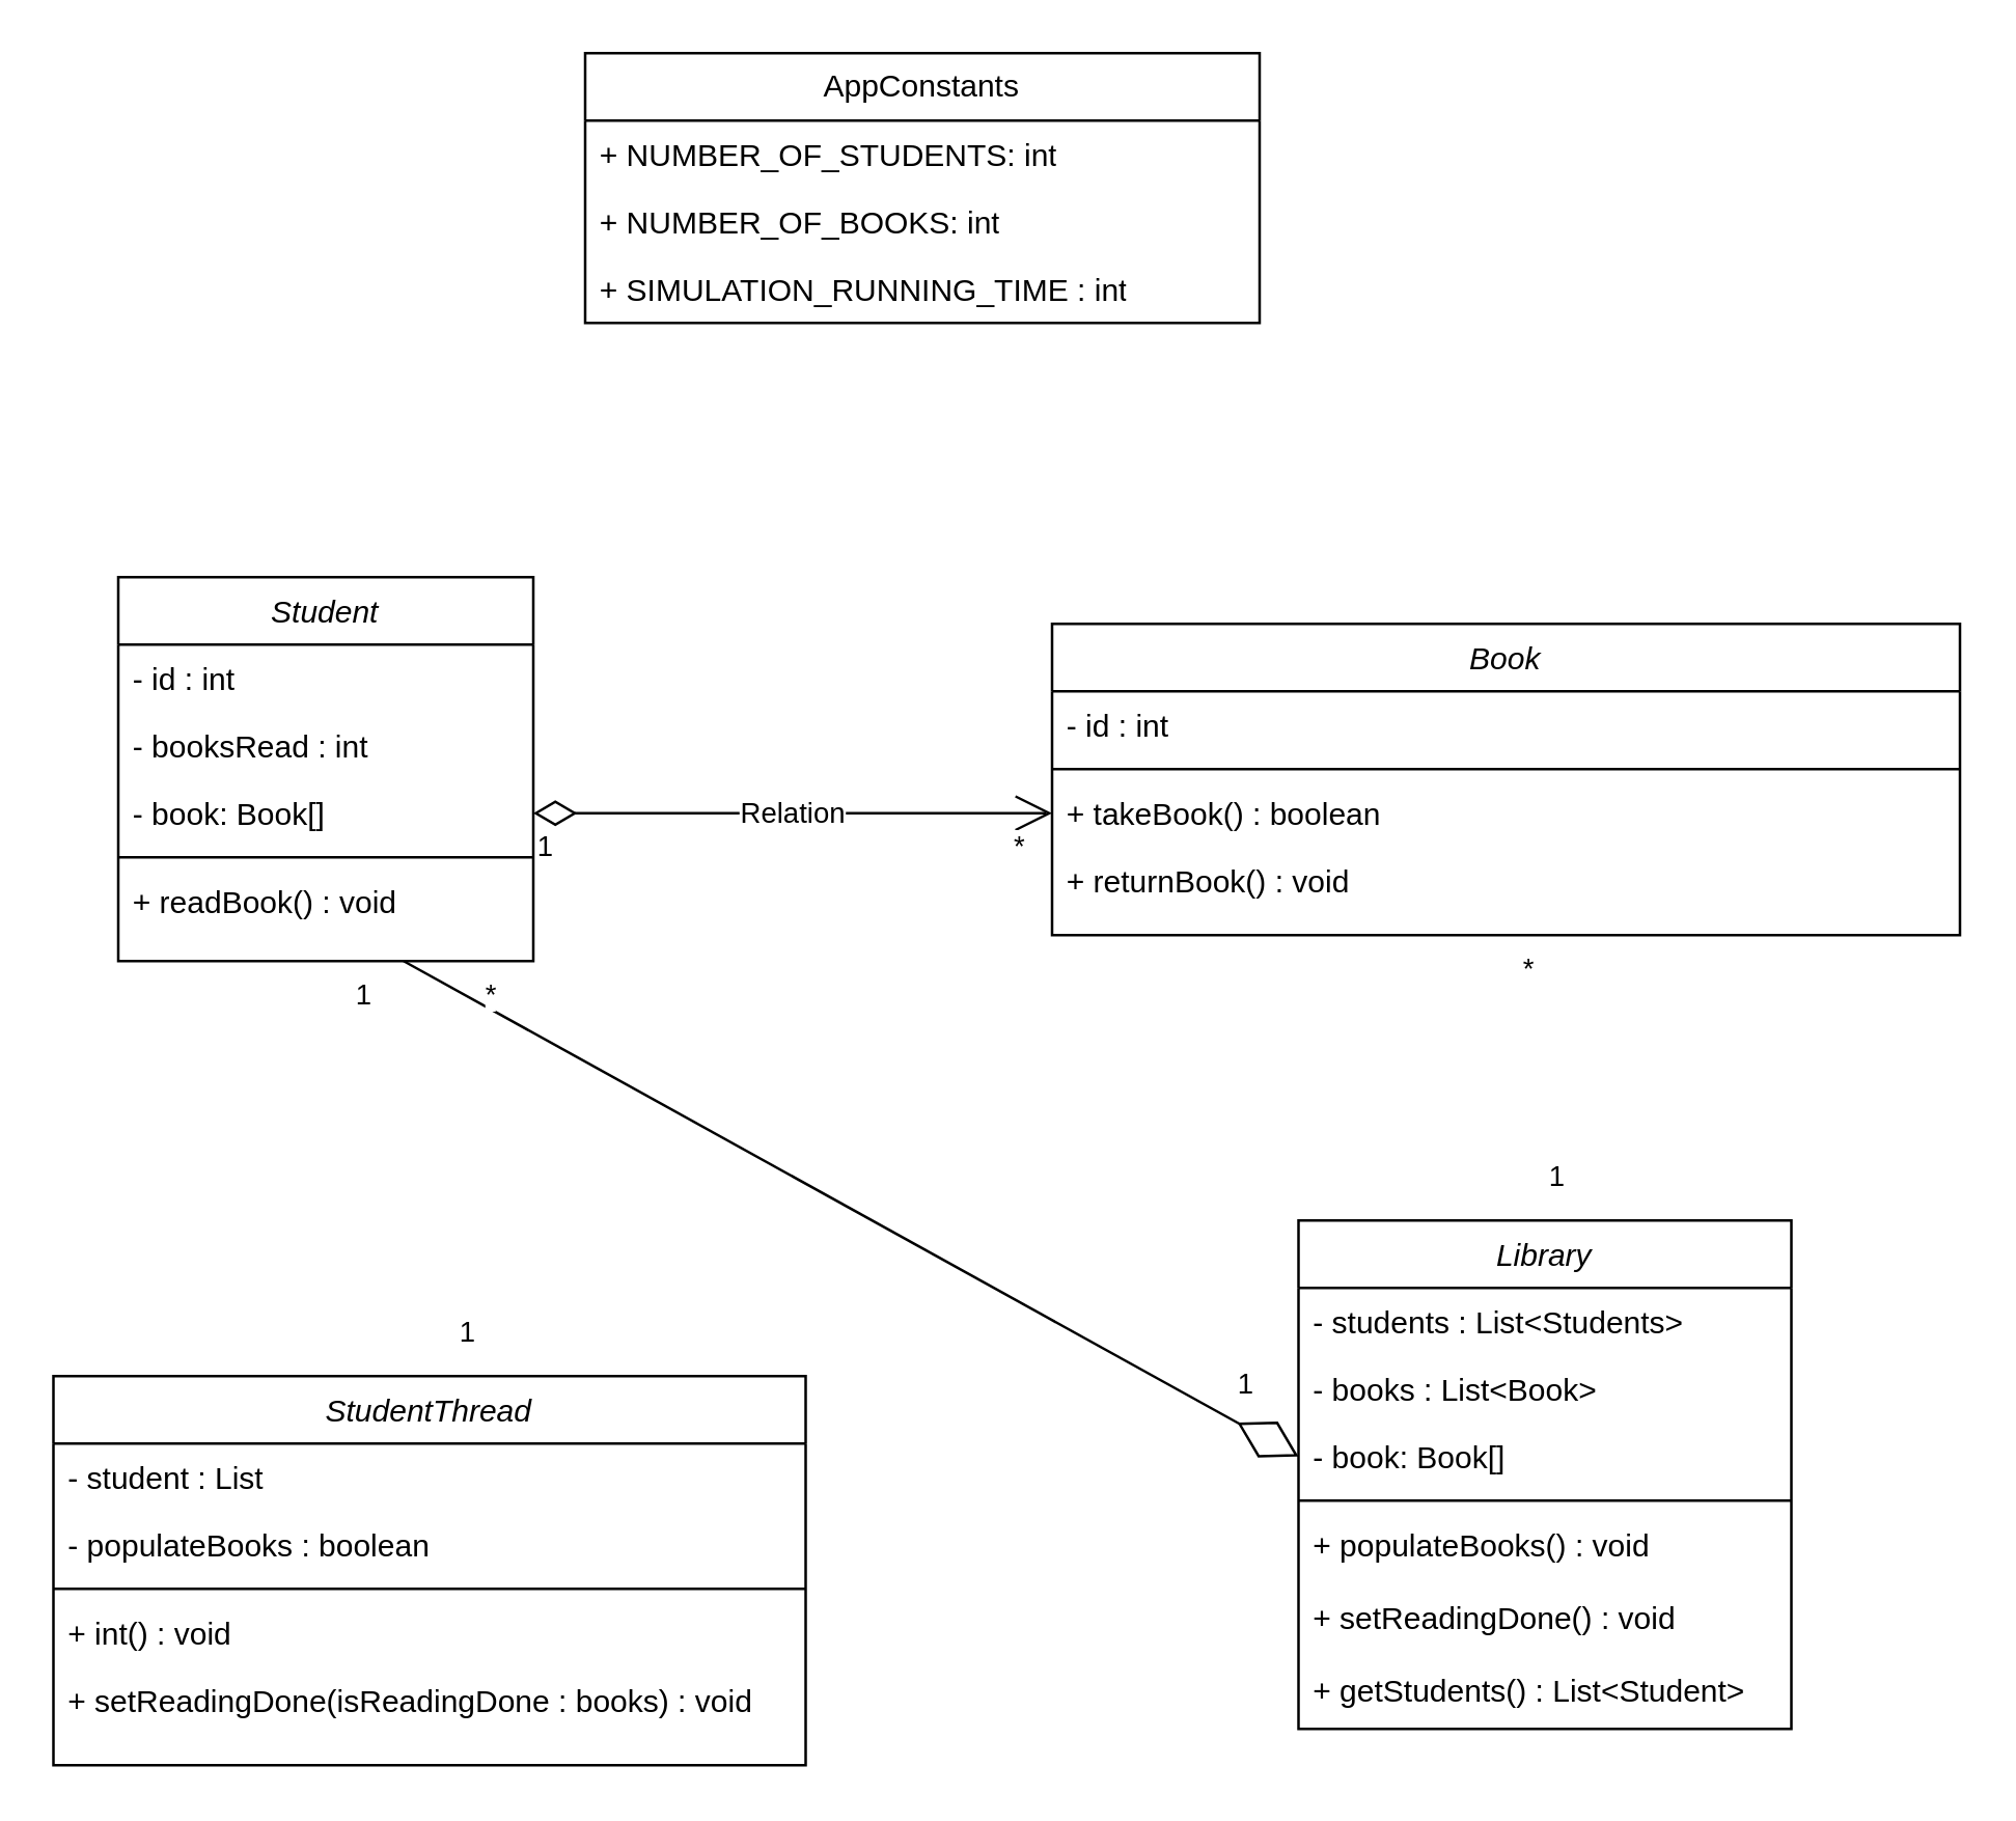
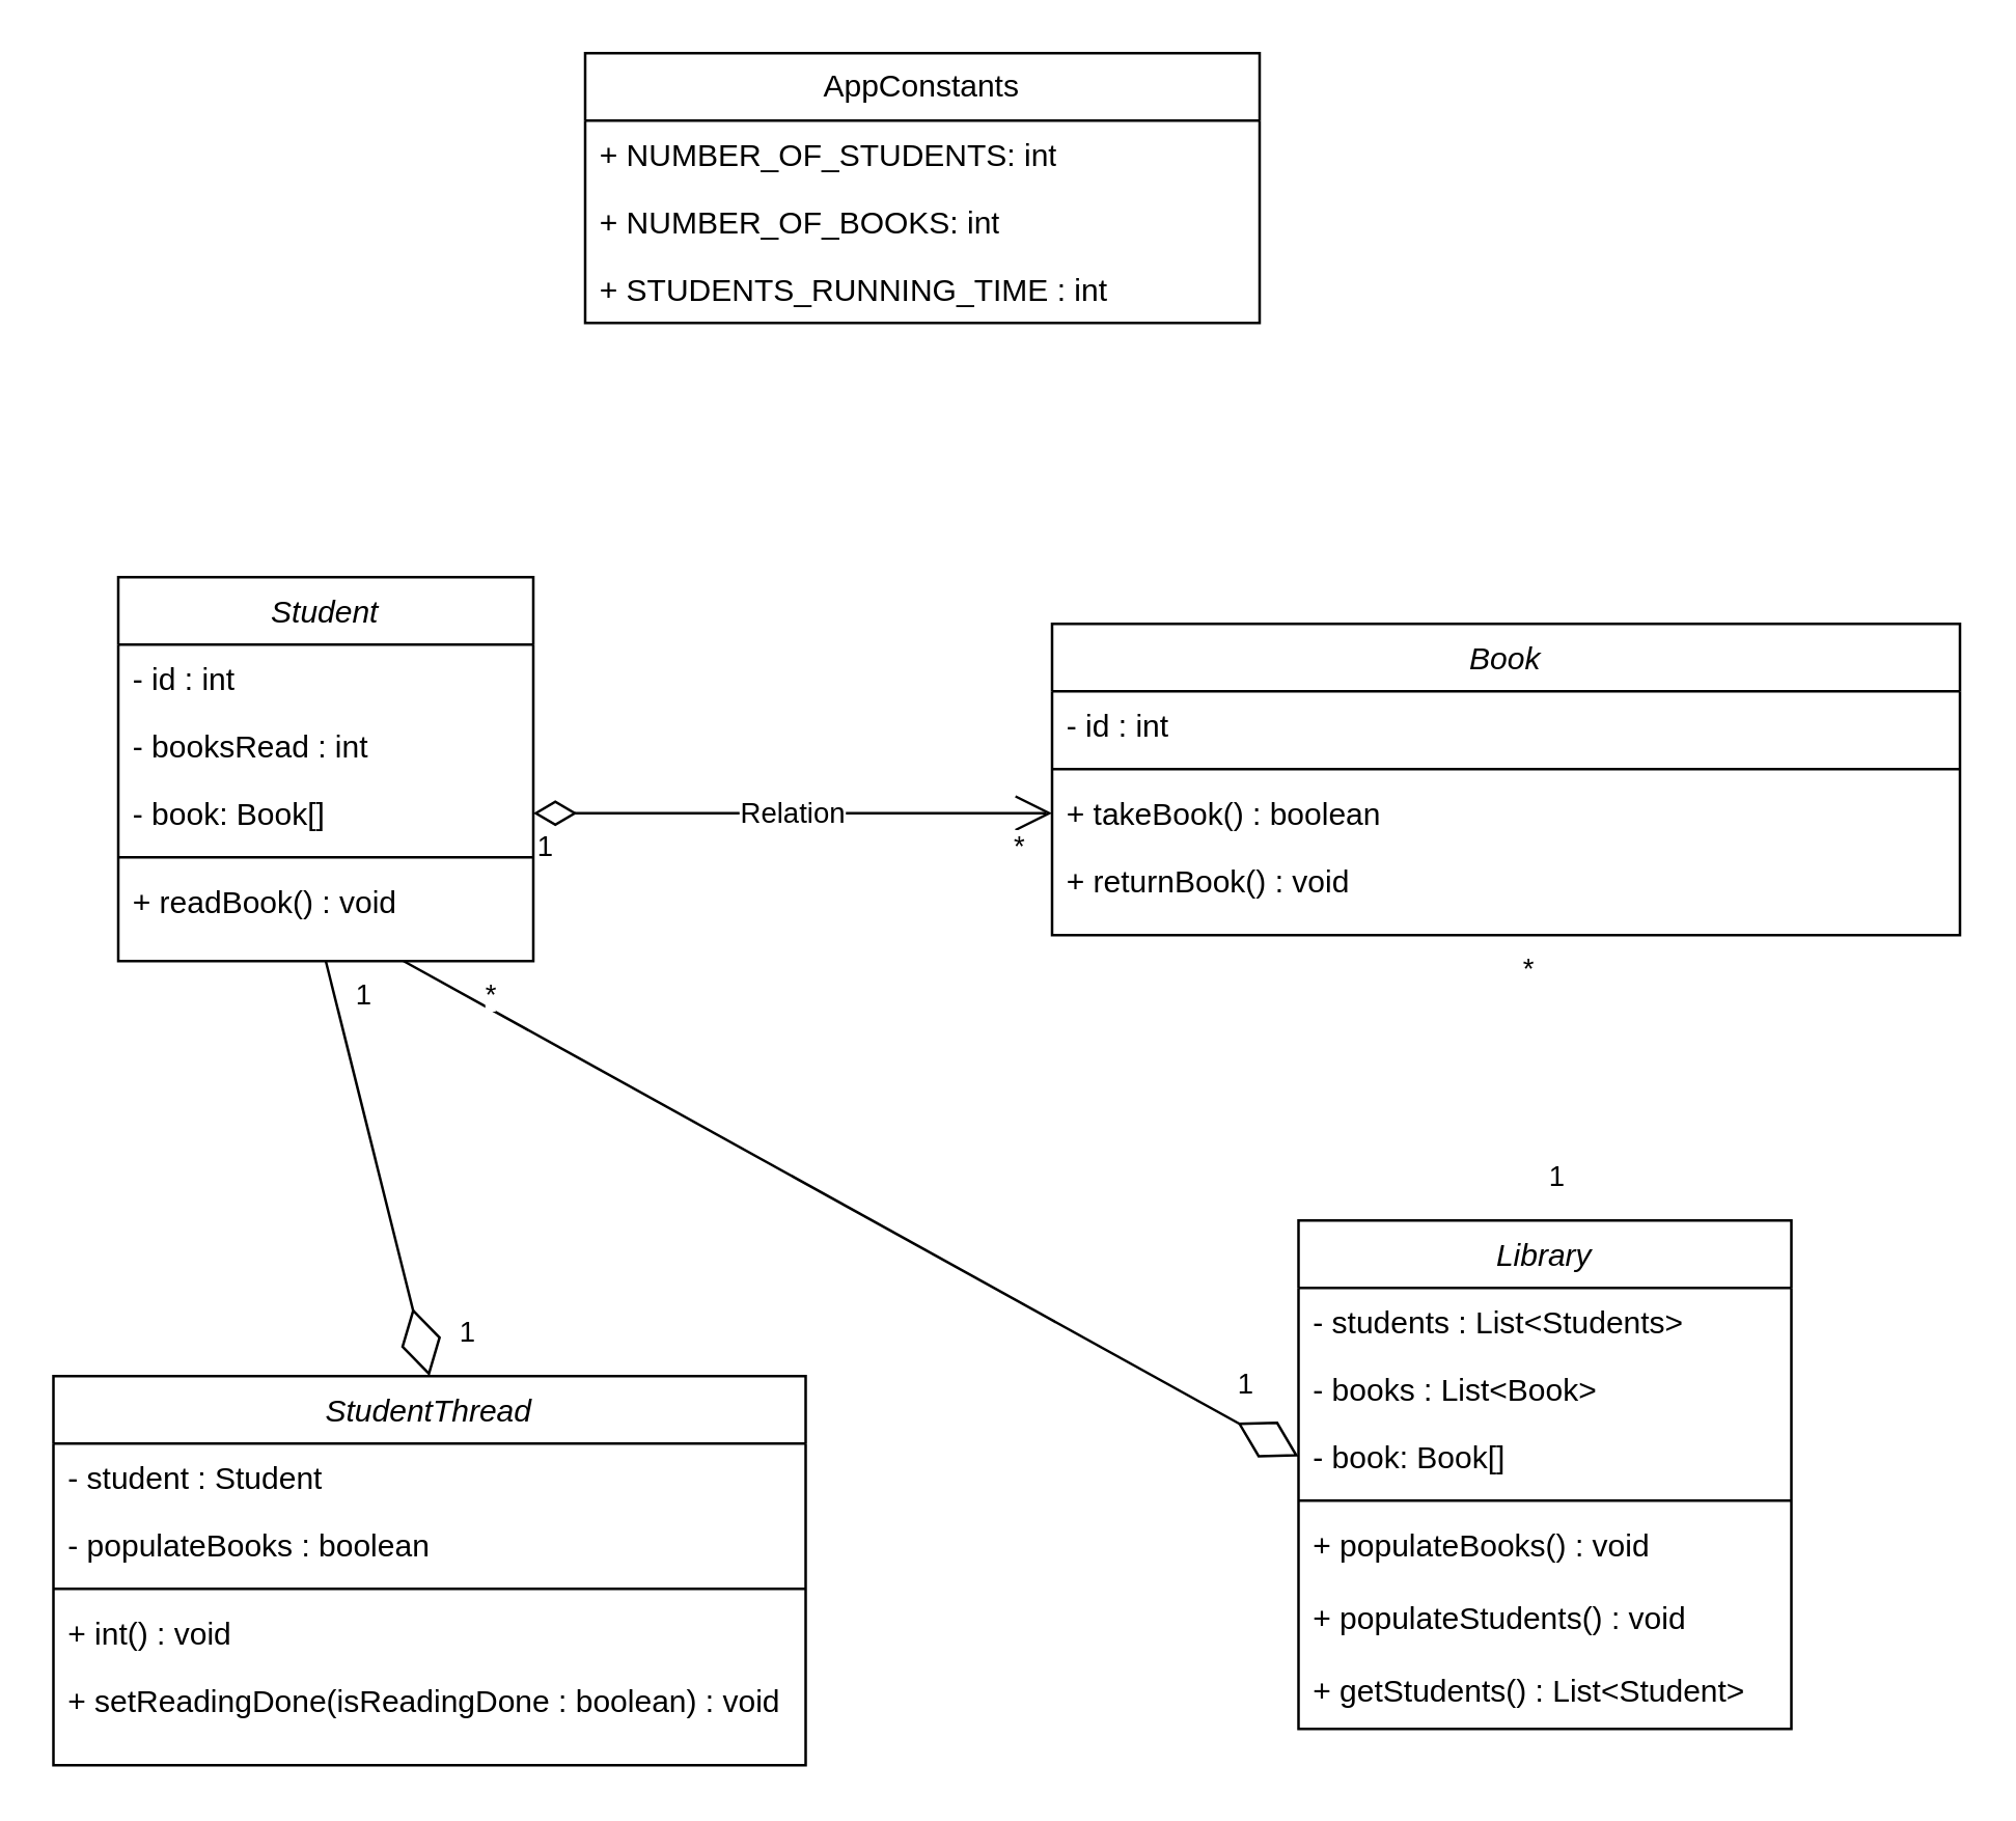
- <mxCell id="11" value="+ SIMULATION_RUNNING_TIME : int" style="text;strokeColor=none;fillColor=none;align=left;verticalAlign=top;spacingLeft=4;spacingRight=4;overflow=hidden;rotatable=0;points=[[0,0.5],[1,0.5]];portConstraint=eastwest;whiteSpace=wrap;html=1;" parent="8" vertex="1"><mxGeometry y="78" width="260" height="26" as="geometry" /></mxCell>
+ <mxCell id="11" value="+ STUDENTS_RUNNING_TIME : int" style="text;strokeColor=none;fillColor=none;align=left;verticalAlign=top;spacingLeft=4;spacingRight=4;overflow=hidden;rotatable=0;points=[[0,0.5],[1,0.5]];portConstraint=eastwest;whiteSpace=wrap;html=1;" parent="8" vertex="1"><mxGeometry y="78" width="260" height="26" as="geometry" /></mxCell>
+ <mxCell id="39" value="" style="endArrow=diamondThin;endFill=0;endSize=24;html=1;rounded=0;exitX=0.5;exitY=1;exitDx=0;exitDy=0;entryX=0.5;entryY=0;entryDx=0;entryDy=0;" edge="1" parent="1" source="2" target="20"><mxGeometry width="160" relative="1" as="geometry"><mxPoint x="45" y="460" as="sourcePoint" /><mxPoint x="205" y="460" as="targetPoint" /></mxGeometry></mxCell>
- <mxCell id="21" value="- student : List" style="text;align=left;verticalAlign=top;spacingLeft=4;spacingRight=4;overflow=hidden;rotatable=0;points=[[0,0.5],[1,0.5]];portConstraint=eastwest;" parent="20" vertex="1"><mxGeometry y="26" width="290" height="26" as="geometry" /></mxCell>
+ <mxCell id="21" value="- student : Student" style="text;align=left;verticalAlign=top;spacingLeft=4;spacingRight=4;overflow=hidden;rotatable=0;points=[[0,0.5],[1,0.5]];portConstraint=eastwest;" parent="20" vertex="1"><mxGeometry y="26" width="290" height="26" as="geometry" /></mxCell>
- <mxCell id="32" value="+ setReadingDone() : void" style="text;align=left;verticalAlign=top;spacingLeft=4;spacingRight=4;overflow=hidden;rotatable=0;points=[[0,0.5],[1,0.5]];portConstraint=eastwest;" vertex="1" parent="26"><mxGeometry y="140" width="190" height="28" as="geometry" /></mxCell>
+ <mxCell id="32" value="+ populateStudents() : void" style="text;align=left;verticalAlign=top;spacingLeft=4;spacingRight=4;overflow=hidden;rotatable=0;points=[[0,0.5],[1,0.5]];portConstraint=eastwest;" vertex="1" parent="26"><mxGeometry y="140" width="190" height="28" as="geometry" /></mxCell>
- <mxCell id="25" value="+ setReadingDone(isReadingDone : books) : void" style="text;align=left;verticalAlign=top;spacingLeft=4;spacingRight=4;overflow=hidden;rotatable=0;points=[[0,0.5],[1,0.5]];portConstraint=eastwest;" parent="20" vertex="1"><mxGeometry y="112" width="290" height="26" as="geometry" /></mxCell>
+ <mxCell id="25" value="+ setReadingDone(isReadingDone : boolean) : void" style="text;align=left;verticalAlign=top;spacingLeft=4;spacingRight=4;overflow=hidden;rotatable=0;points=[[0,0.5],[1,0.5]];portConstraint=eastwest;" parent="20" vertex="1"><mxGeometry y="112" width="290" height="26" as="geometry" /></mxCell>
